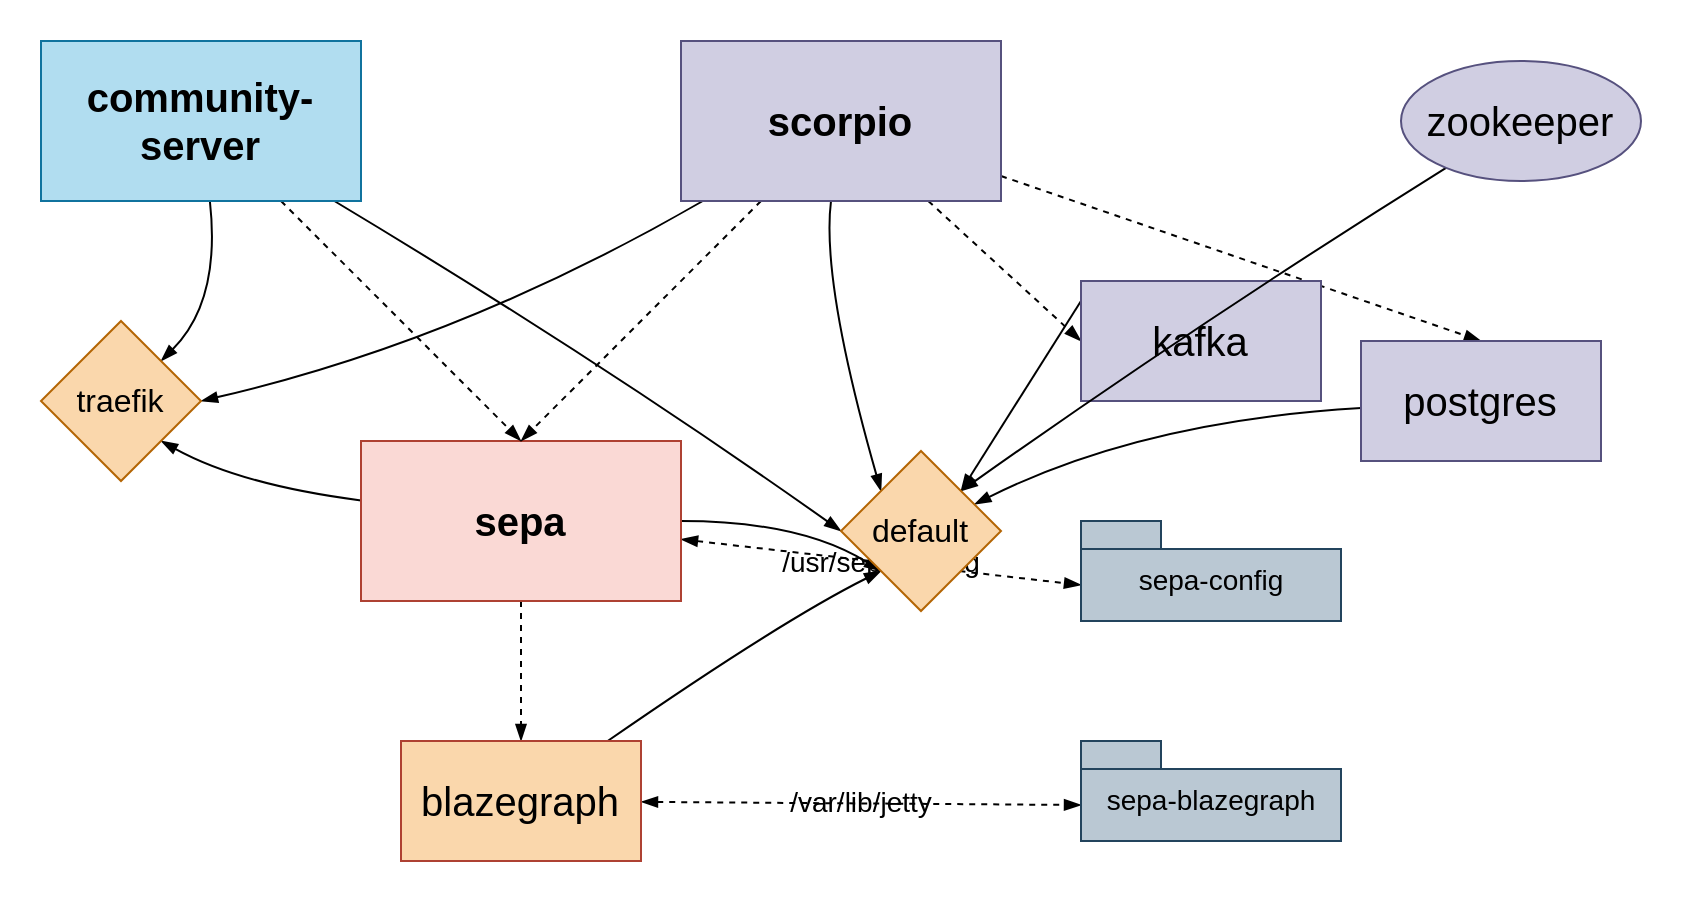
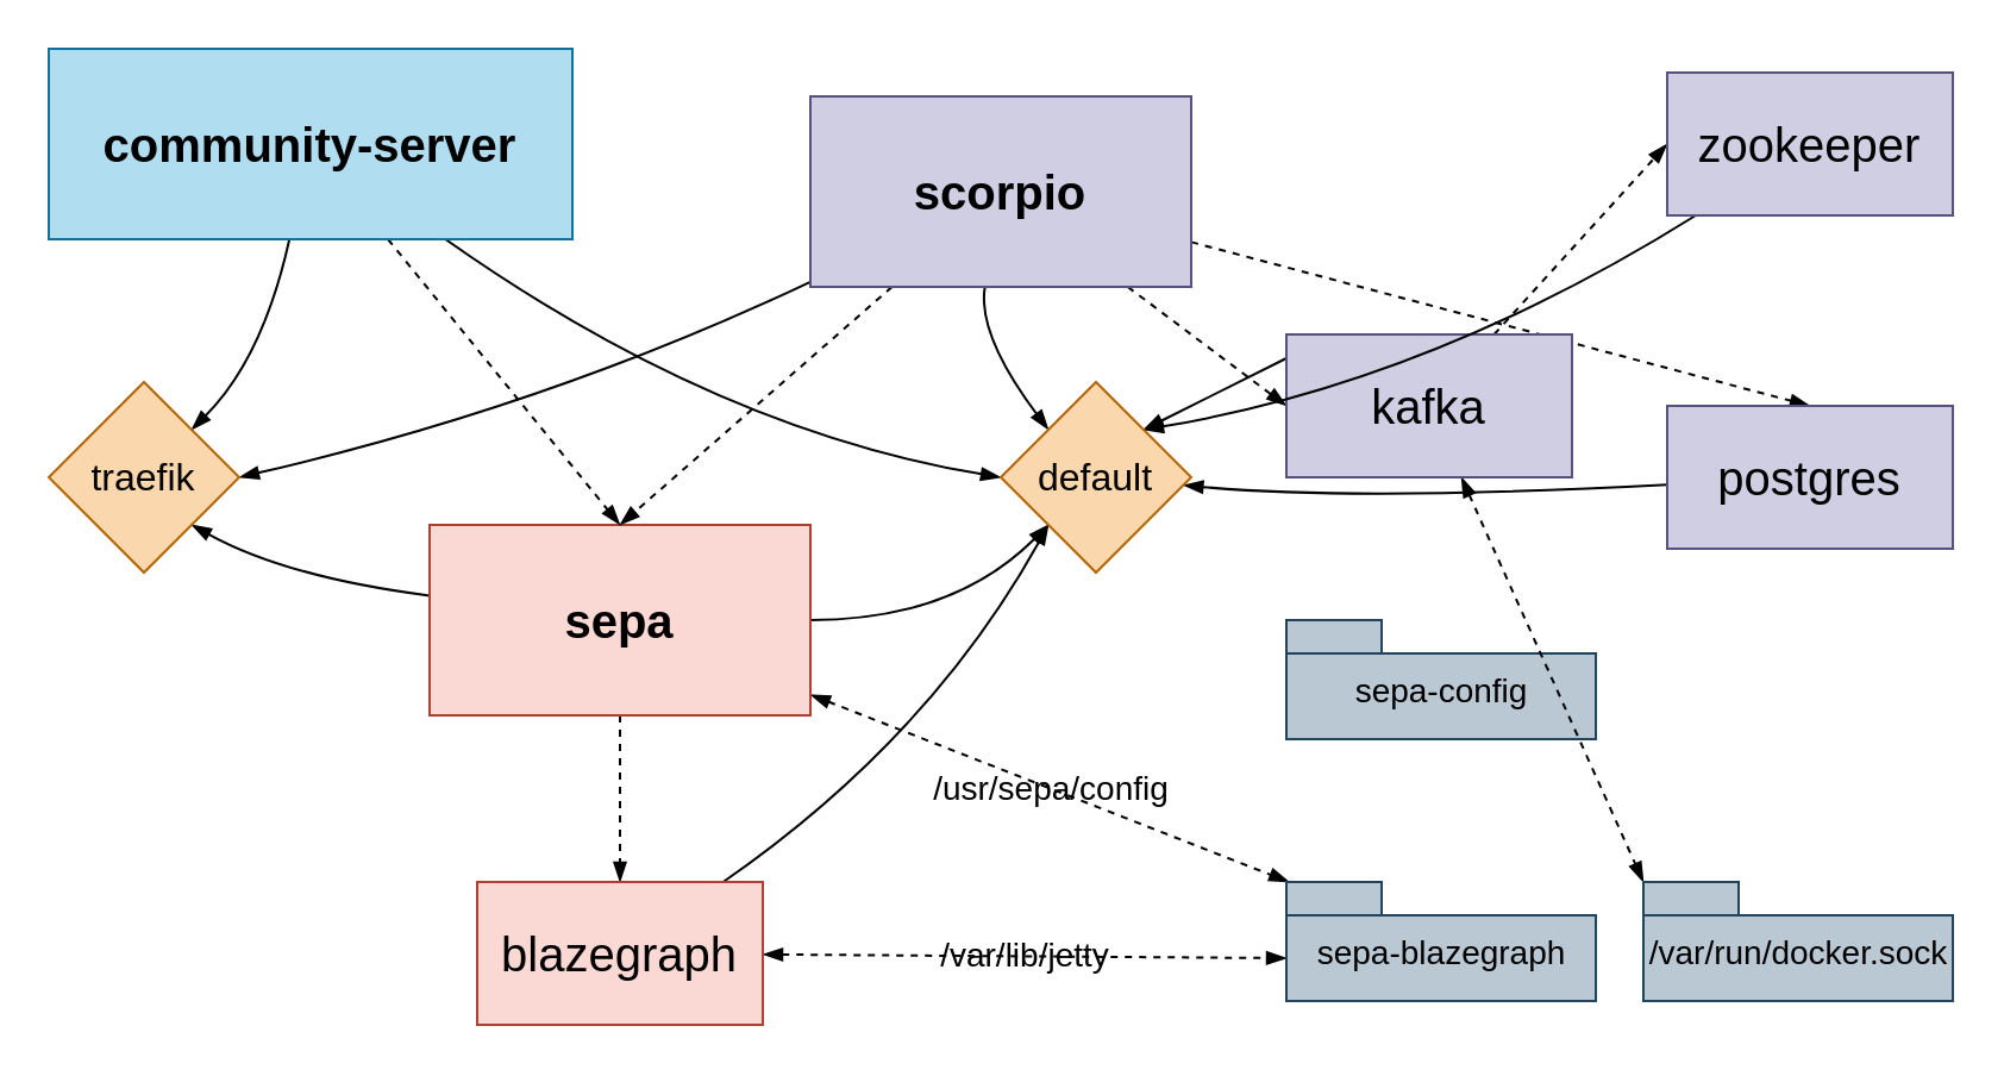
- <mxCell id="16" value="community-server" style="rounded=0;whiteSpace=wrap;html=1;fontSize=20;verticalAlign=middle;fillColor=#b1ddf0;strokeColor=#10739e;fontStyle=1" parent="1" vertex="1"><mxGeometry x="20" y="20" width="160" height="80" as="geometry" /></mxCell>
+ <mxCell id="16" value="community-server" style="rounded=0;whiteSpace=wrap;html=1;fontSize=20;verticalAlign=middle;fillColor=#b1ddf0;strokeColor=#10739e;fontStyle=1" parent="1" vertex="1"><mxGeometry x="20" y="20" width="220" height="80" as="geometry" /></mxCell>
- <mxCell id="12" value="scorpio" style="rounded=0;whiteSpace=wrap;html=1;fontSize=20;verticalAlign=middle;fillColor=#d0cee2;strokeColor=#56517e;fontStyle=1" parent="1" vertex="1"><mxGeometry x="340" y="20" width="160" height="80" as="geometry" /></mxCell>
+ <mxCell id="12" value="scorpio" style="rounded=0;whiteSpace=wrap;html=1;fontSize=20;verticalAlign=middle;fillColor=#d0cee2;strokeColor=#56517e;fontStyle=1" parent="1" vertex="1"><mxGeometry x="340" y="40" width="160" height="80" as="geometry" /></mxCell>
- <mxCell id="29" value="zookeeper" style="ellipse;whiteSpace=wrap;html=1;fontSize=20;verticalAlign=middle;fillColor=#d0cee2;strokeColor=#56517e;" parent="1" vertex="1"><mxGeometry x="700" y="30" width="120" height="60" as="geometry" /></mxCell>
+ <mxCell id="29" value="zookeeper" style="rounded=0;whiteSpace=wrap;html=1;fontSize=20;verticalAlign=middle;fillColor=#d0cee2;strokeColor=#56517e;" parent="1" vertex="1"><mxGeometry x="700" y="30" width="120" height="60" as="geometry" /></mxCell>
+ <mxCell id="24" style="edgeStyle=none;rounded=0;orthogonalLoop=1;jettySize=auto;html=1;entryX=0;entryY=0.5;entryDx=0;entryDy=0;dashed=1;fontSize=14;startArrow=none;startFill=0;endArrow=blockThin;endFill=1;" parent="1" source="27" target="29" edge="1"><mxGeometry relative="1" as="geometry" /></mxCell>
- <mxCell id="23" value="postgres" style="rounded=0;whiteSpace=wrap;html=1;fontSize=20;verticalAlign=middle;fillColor=#d0cee2;strokeColor=#56517e;" parent="1" vertex="1"><mxGeometry x="680" y="170" width="120" height="60" as="geometry" /></mxCell>
+ <mxCell id="23" value="postgres" style="rounded=0;whiteSpace=wrap;html=1;fontSize=20;verticalAlign=middle;fillColor=#d0cee2;strokeColor=#56517e;" parent="1" vertex="1"><mxGeometry x="700" y="170" width="120" height="60" as="geometry" /></mxCell>
- <mxCell id="31" value="default" style="rhombus;whiteSpace=wrap;html=1;fontSize=16;strokeColor=#b46504;strokeWidth=1;verticalAlign=middle;fillColor=#fad7ac;" parent="1" vertex="1"><mxGeometry x="420" y="225" width="80" height="80" as="geometry" /></mxCell>
+ <mxCell id="31" value="default" style="rhombus;whiteSpace=wrap;html=1;fontSize=16;strokeColor=#b46504;strokeWidth=1;verticalAlign=middle;fillColor=#fad7ac;" parent="1" vertex="1"><mxGeometry x="420" y="160" width="80" height="80" as="geometry" /></mxCell>
- <mxCell id="3" value="/usr/sepa/config" style="edgeStyle=none;rounded=0;orthogonalLoop=1;jettySize=auto;html=1;entryX=0;entryY=0;entryDx=0;entryDy=32;entryPerimeter=0;dashed=1;fontSize=14;startArrow=blockThin;startFill=1;endArrow=blockThin;endFill=1;labelBackgroundColor=none;" parent="1" source="6" target="20" edge="1"><mxGeometry relative="1" as="geometry" /></mxCell>
+ <mxCell id="3" value="/usr/sepa/config" style="edgeStyle=none;rounded=0;orthogonalLoop=1;jettySize=auto;html=1;dashed=1;fontSize=14;startArrow=blockThin;startFill=1;endArrow=blockThin;endFill=1;labelBackgroundColor=none;" parent="1" source="6" target="21" edge="1"><mxGeometry relative="1" as="geometry" /></mxCell>
+ <mxCell id="26" style="edgeStyle=none;curved=1;orthogonalLoop=1;jettySize=auto;html=1;entryX=0;entryY=0;entryDx=0;entryDy=0;entryPerimeter=0;fontSize=14;startArrow=blockThin;startFill=1;endArrow=blockThin;endFill=1;strokeColor=#000000;dashed=1;" parent="1" source="27" target="32" edge="1"><mxGeometry relative="1" as="geometry" /></mxCell>
+ <mxCell id="32" value="/var/run/docker.sock" style="shape=folder;fontStyle=0;spacingTop=10;tabWidth=40;tabHeight=14;tabPosition=left;html=1;fontSize=14;strokeWidth=1;fillColor=#bac8d3;verticalAlign=middle;strokeColor=#23445d;" parent="1" vertex="1"><mxGeometry x="690" y="370" width="130" height="50" as="geometry" /></mxCell>
- <mxCell id="19" value="blazegraph" style="rounded=0;whiteSpace=wrap;html=1;fontSize=20;verticalAlign=middle;fillColor=#fad7ac;strokeColor=#ae4132;" parent="1" vertex="1"><mxGeometry x="200" y="370" width="120" height="60" as="geometry" /></mxCell>
+ <mxCell id="19" value="blazegraph" style="rounded=0;whiteSpace=wrap;html=1;fontSize=20;verticalAlign=middle;fillColor=#fad9d5;strokeColor=#ae4132;" parent="1" vertex="1"><mxGeometry x="200" y="370" width="120" height="60" as="geometry" /></mxCell>
